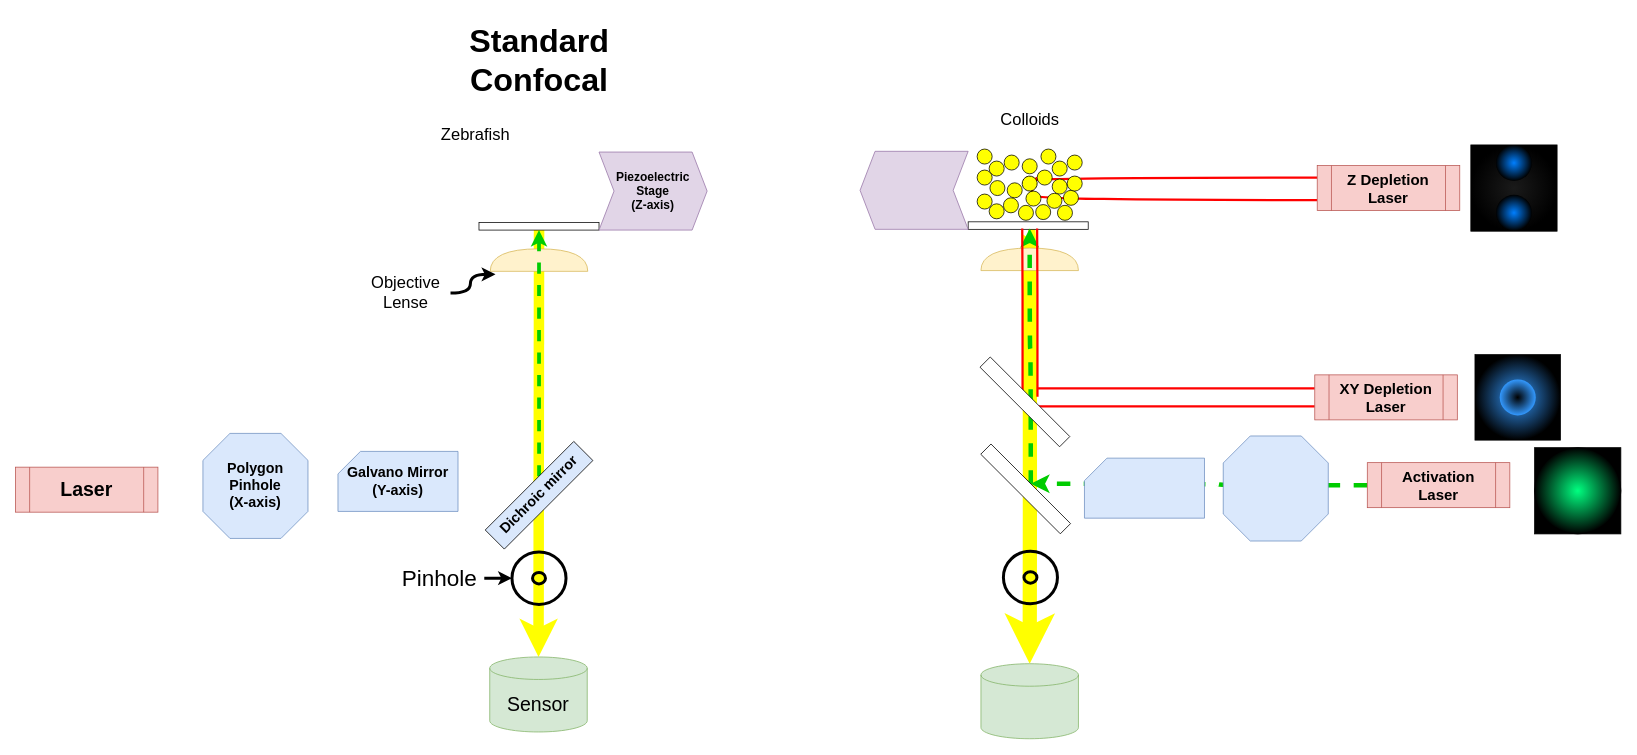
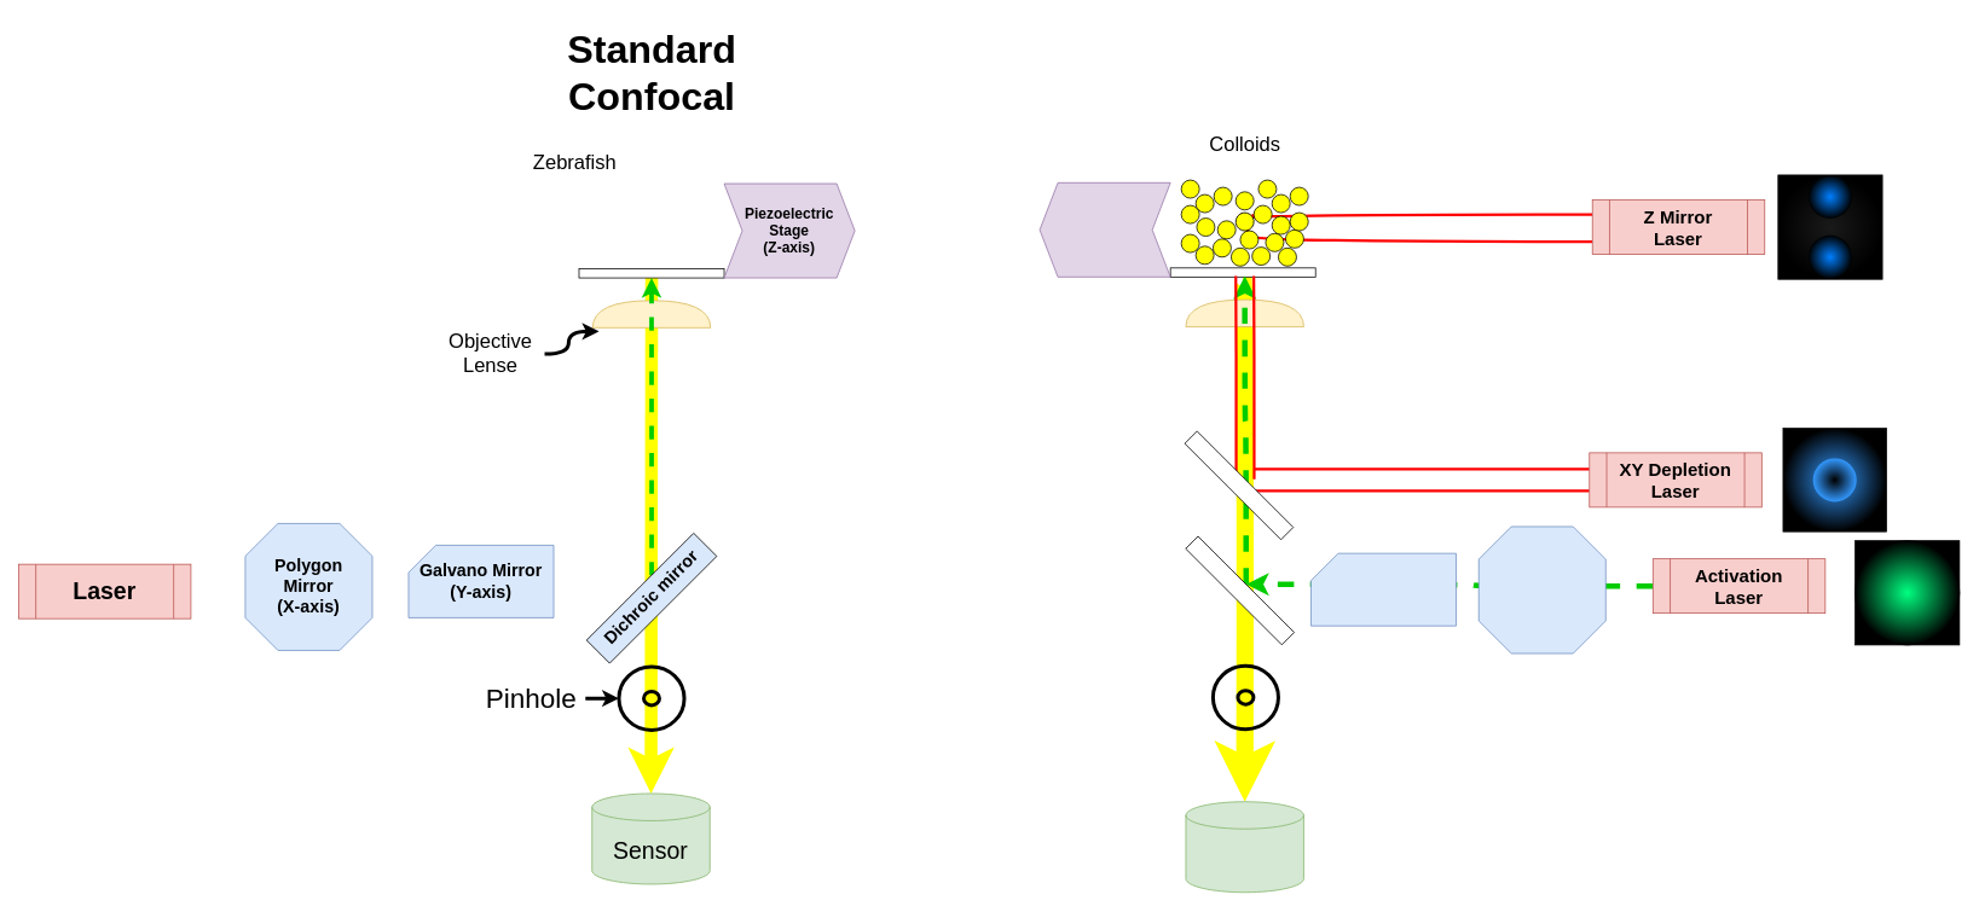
- <mxCell id="59" value="Z Depletion&lt;br style=&quot;font-size: 20px;&quot;&gt;Laser" style="shape=process;whiteSpace=wrap;html=1;backgroundOutline=1;fontSize=20;fontStyle=1;fillColor=#f8cecc;strokeColor=#b85450;" vertex="1" parent="1"><mxGeometry x="1755.26" y="220" width="190" height="60" as="geometry" /></mxCell>
+ <mxCell id="59" value="Z Mirror&lt;br style=&quot;font-size: 20px;&quot;&gt;Laser" style="shape=process;whiteSpace=wrap;html=1;backgroundOutline=1;fontSize=20;fontStyle=1;fillColor=#f8cecc;strokeColor=#b85450;" vertex="1" parent="1"><mxGeometry x="1755.26" y="220" width="190" height="60" as="geometry" /></mxCell>
- <mxCell id="12" value="Polygon &lt;br&gt;Pinhole&lt;br style=&quot;font-size: 19px;&quot;&gt;(X-axis)" style="whiteSpace=wrap;html=1;shape=mxgraph.basic.octagon2;align=center;verticalAlign=middle;dx=18;fontSize=19;fontStyle=1;fillColor=#dae8fc;strokeColor=#6c8ebf;" parent="1" vertex="1"><mxGeometry x="270" y="577" width="140" height="140" as="geometry" /></mxCell>
+ <mxCell id="12" value="Polygon &lt;br&gt;Mirror&lt;br style=&quot;font-size: 19px;&quot;&gt;(X-axis)" style="whiteSpace=wrap;html=1;shape=mxgraph.basic.octagon2;align=center;verticalAlign=middle;dx=18;fontSize=19;fontStyle=1;fillColor=#dae8fc;strokeColor=#6c8ebf;" parent="1" vertex="1"><mxGeometry x="270" y="577" width="140" height="140" as="geometry" /></mxCell>
